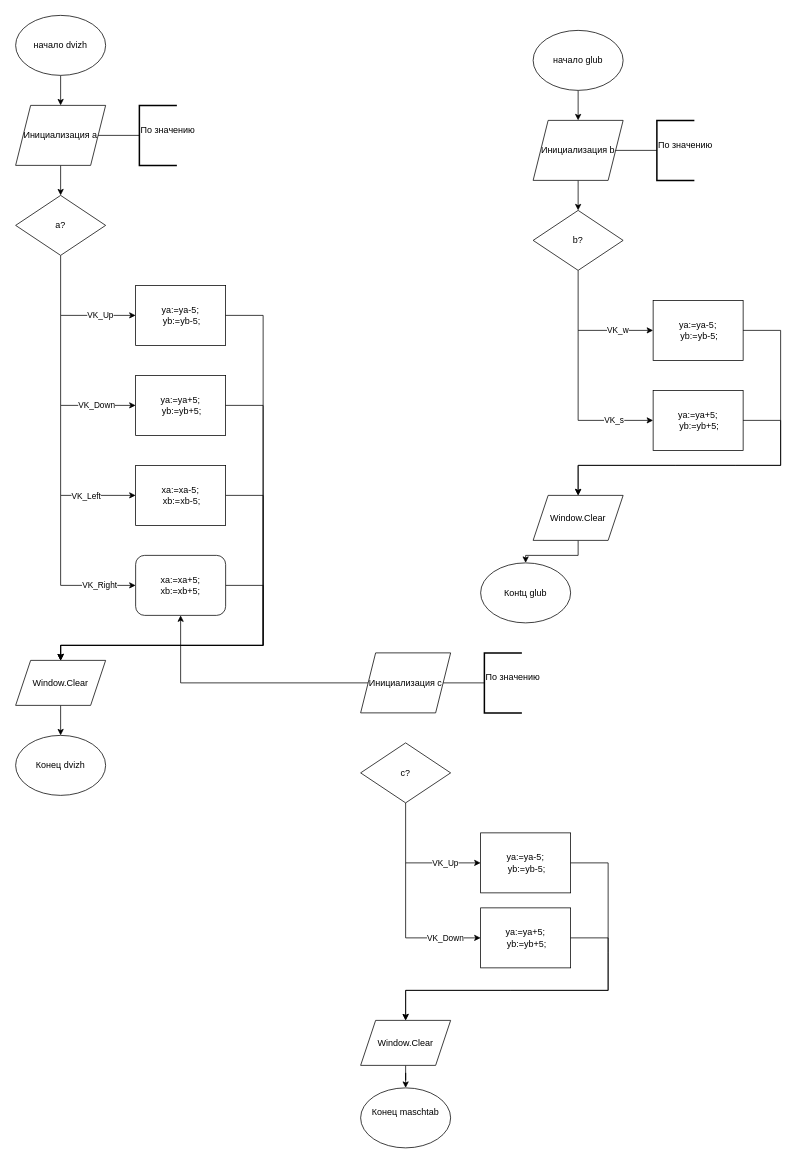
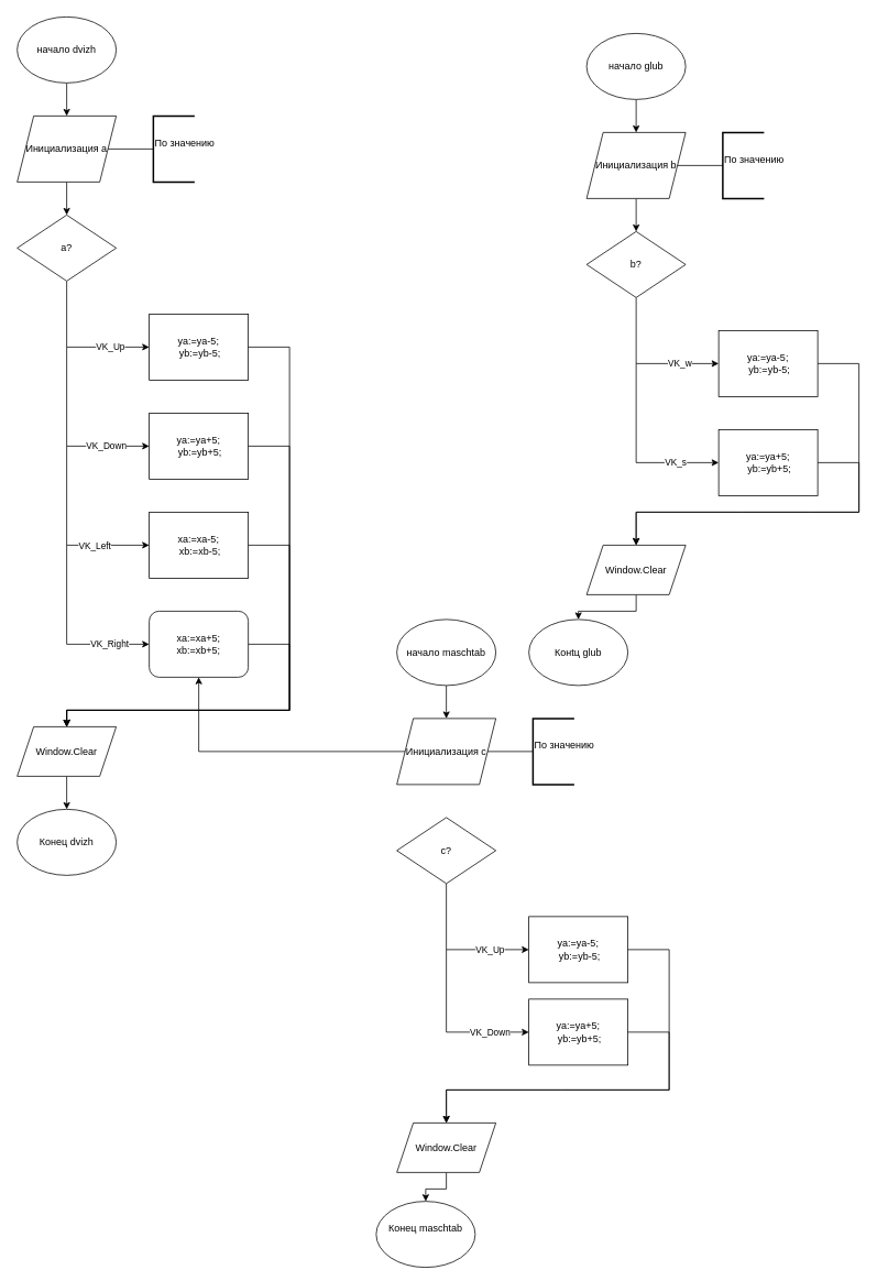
+ <mxCell id="47" value="начало maschtab" style="ellipse;whiteSpace=wrap;html=1;" parent="1" vertex="1"><mxGeometry x="480" y="750" width="120" height="80" as="geometry" /></mxCell>
+ <mxCell id="46" value="" style="edgeStyle=orthogonalEdgeStyle;rounded=0;orthogonalLoop=1;jettySize=auto;html=1;" parent="1" source="47" target="49" edge="1"><mxGeometry relative="1" as="geometry" /></mxCell>
- <mxCell id="63" value="Конец maschtab&lt;div&gt;&lt;br&gt;&lt;/div&gt;" style="ellipse;whiteSpace=wrap;html=1;" parent="1" vertex="1"><mxGeometry x="480" y="1450" width="120" height="80" as="geometry" /></mxCell>
+ <mxCell id="63" value="Конец maschtab&lt;div&gt;&lt;br&gt;&lt;/div&gt;" style="ellipse;whiteSpace=wrap;html=1;" parent="1" vertex="1"><mxGeometry x="455" y="1455" width="120" height="80" as="geometry" /></mxCell>
